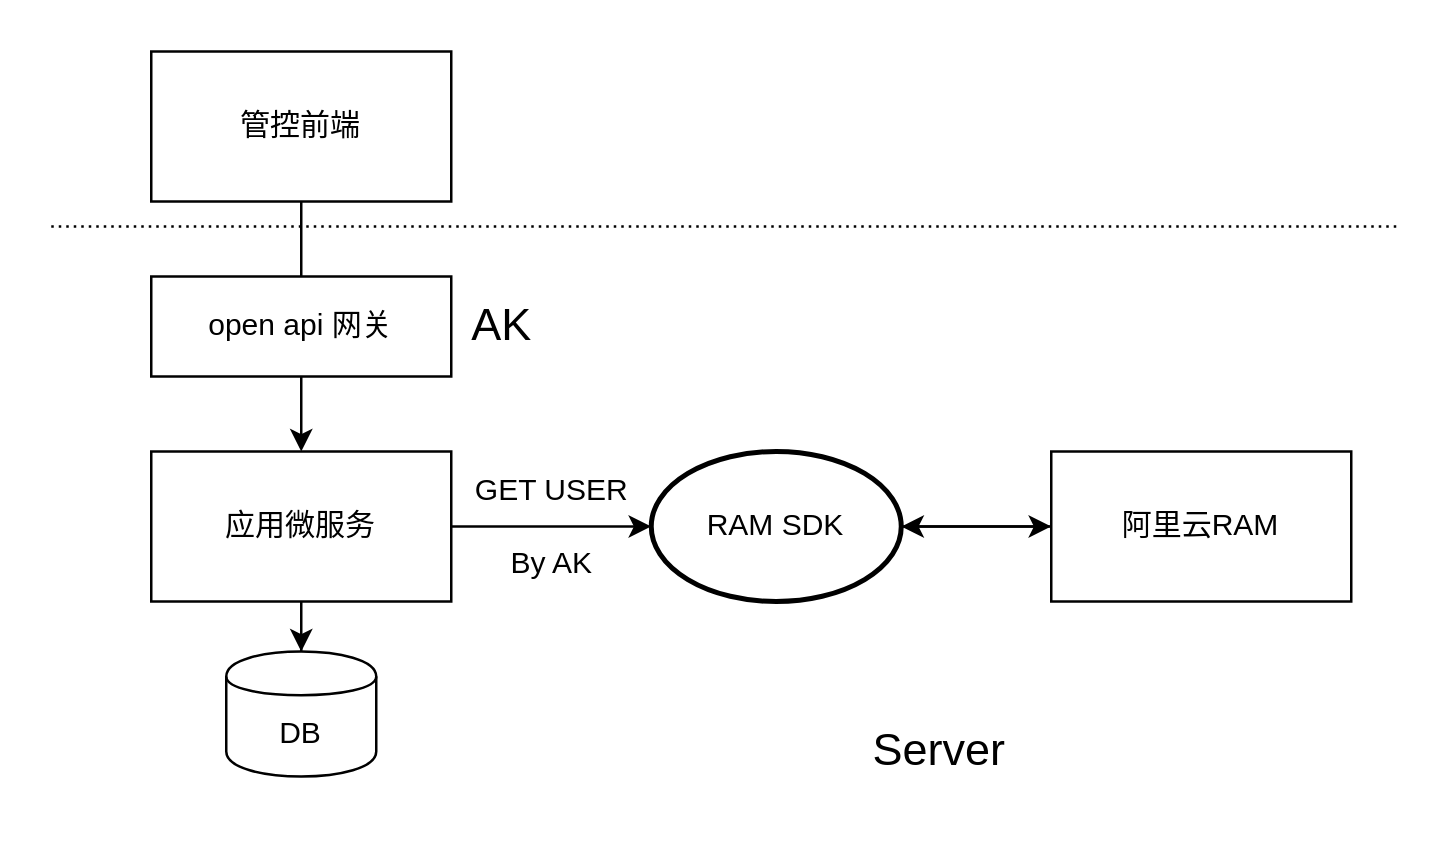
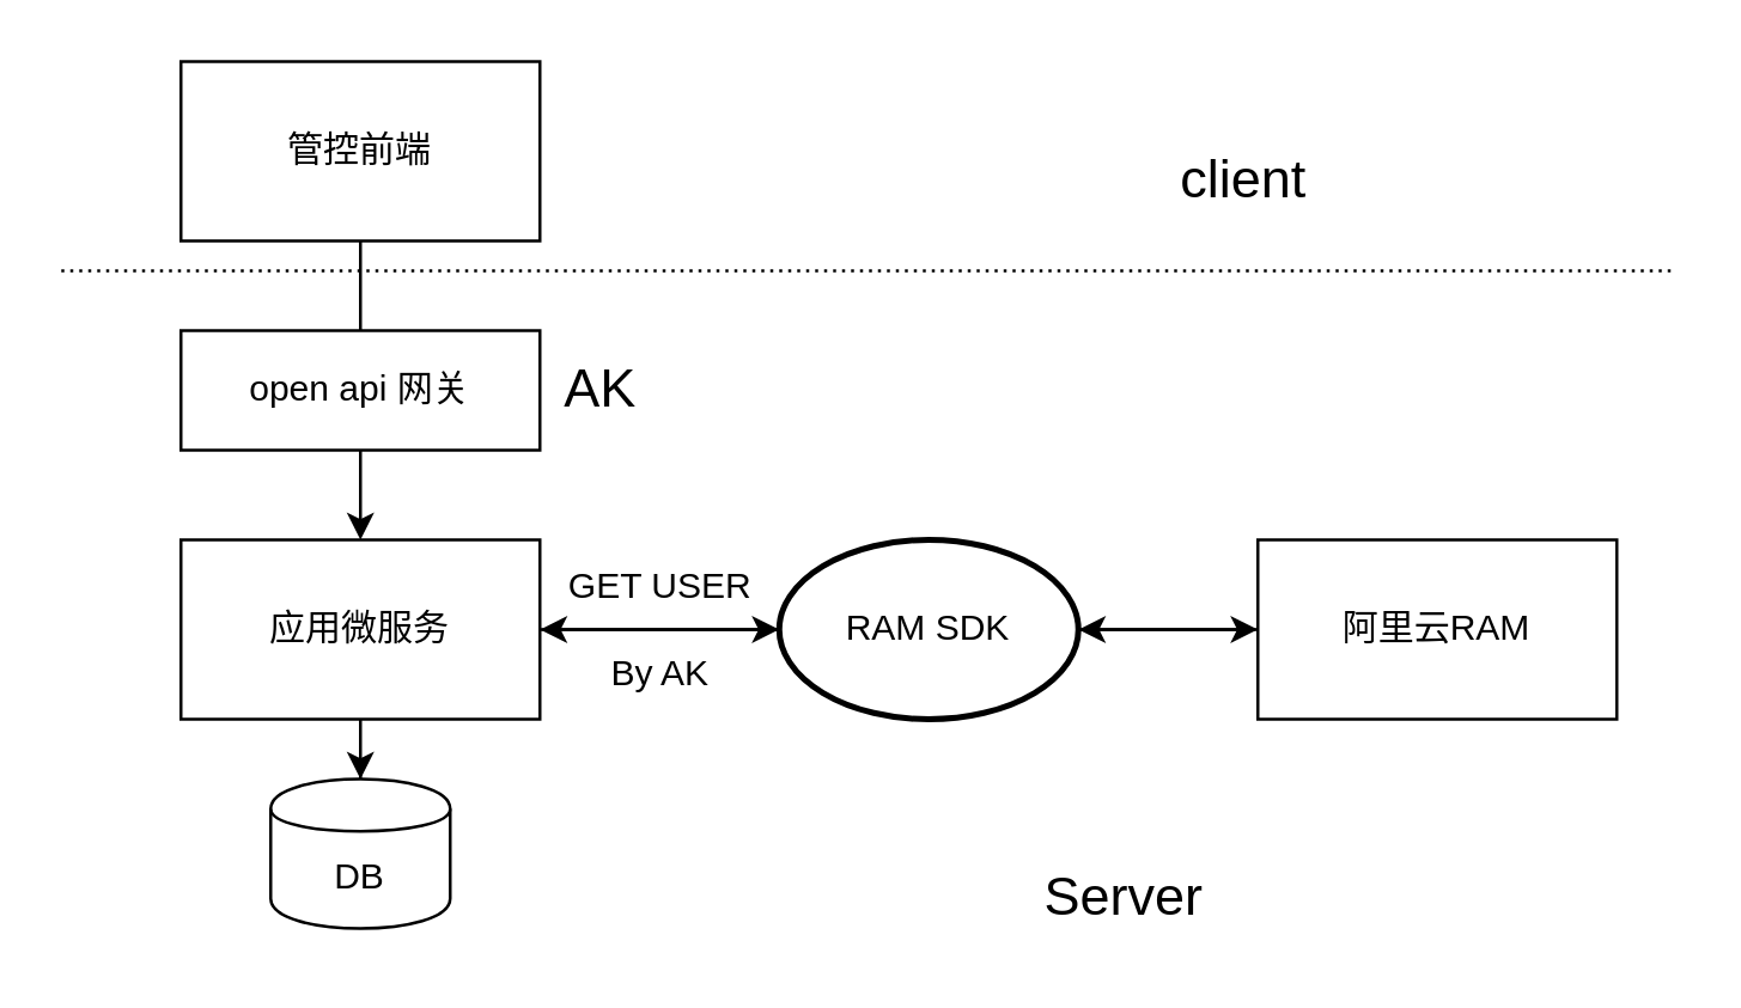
+ <mxCell id="16" value="&lt;font style=&quot;font-size: 18px&quot;&gt;client&lt;/font&gt;" style="text;html=1;align=center;verticalAlign=middle;resizable=0;points=[];autosize=1;strokeColor=none;" vertex="1" parent="1"><mxGeometry x="385" y="50" width="60" height="20" as="geometry" /></mxCell>
+ <mxCell id="11" value="" style="edgeStyle=orthogonalEdgeStyle;rounded=0;orthogonalLoop=1;jettySize=auto;html=1;" edge="1" parent="1" source="12" target="7"><mxGeometry relative="1" as="geometry" /></mxCell>
